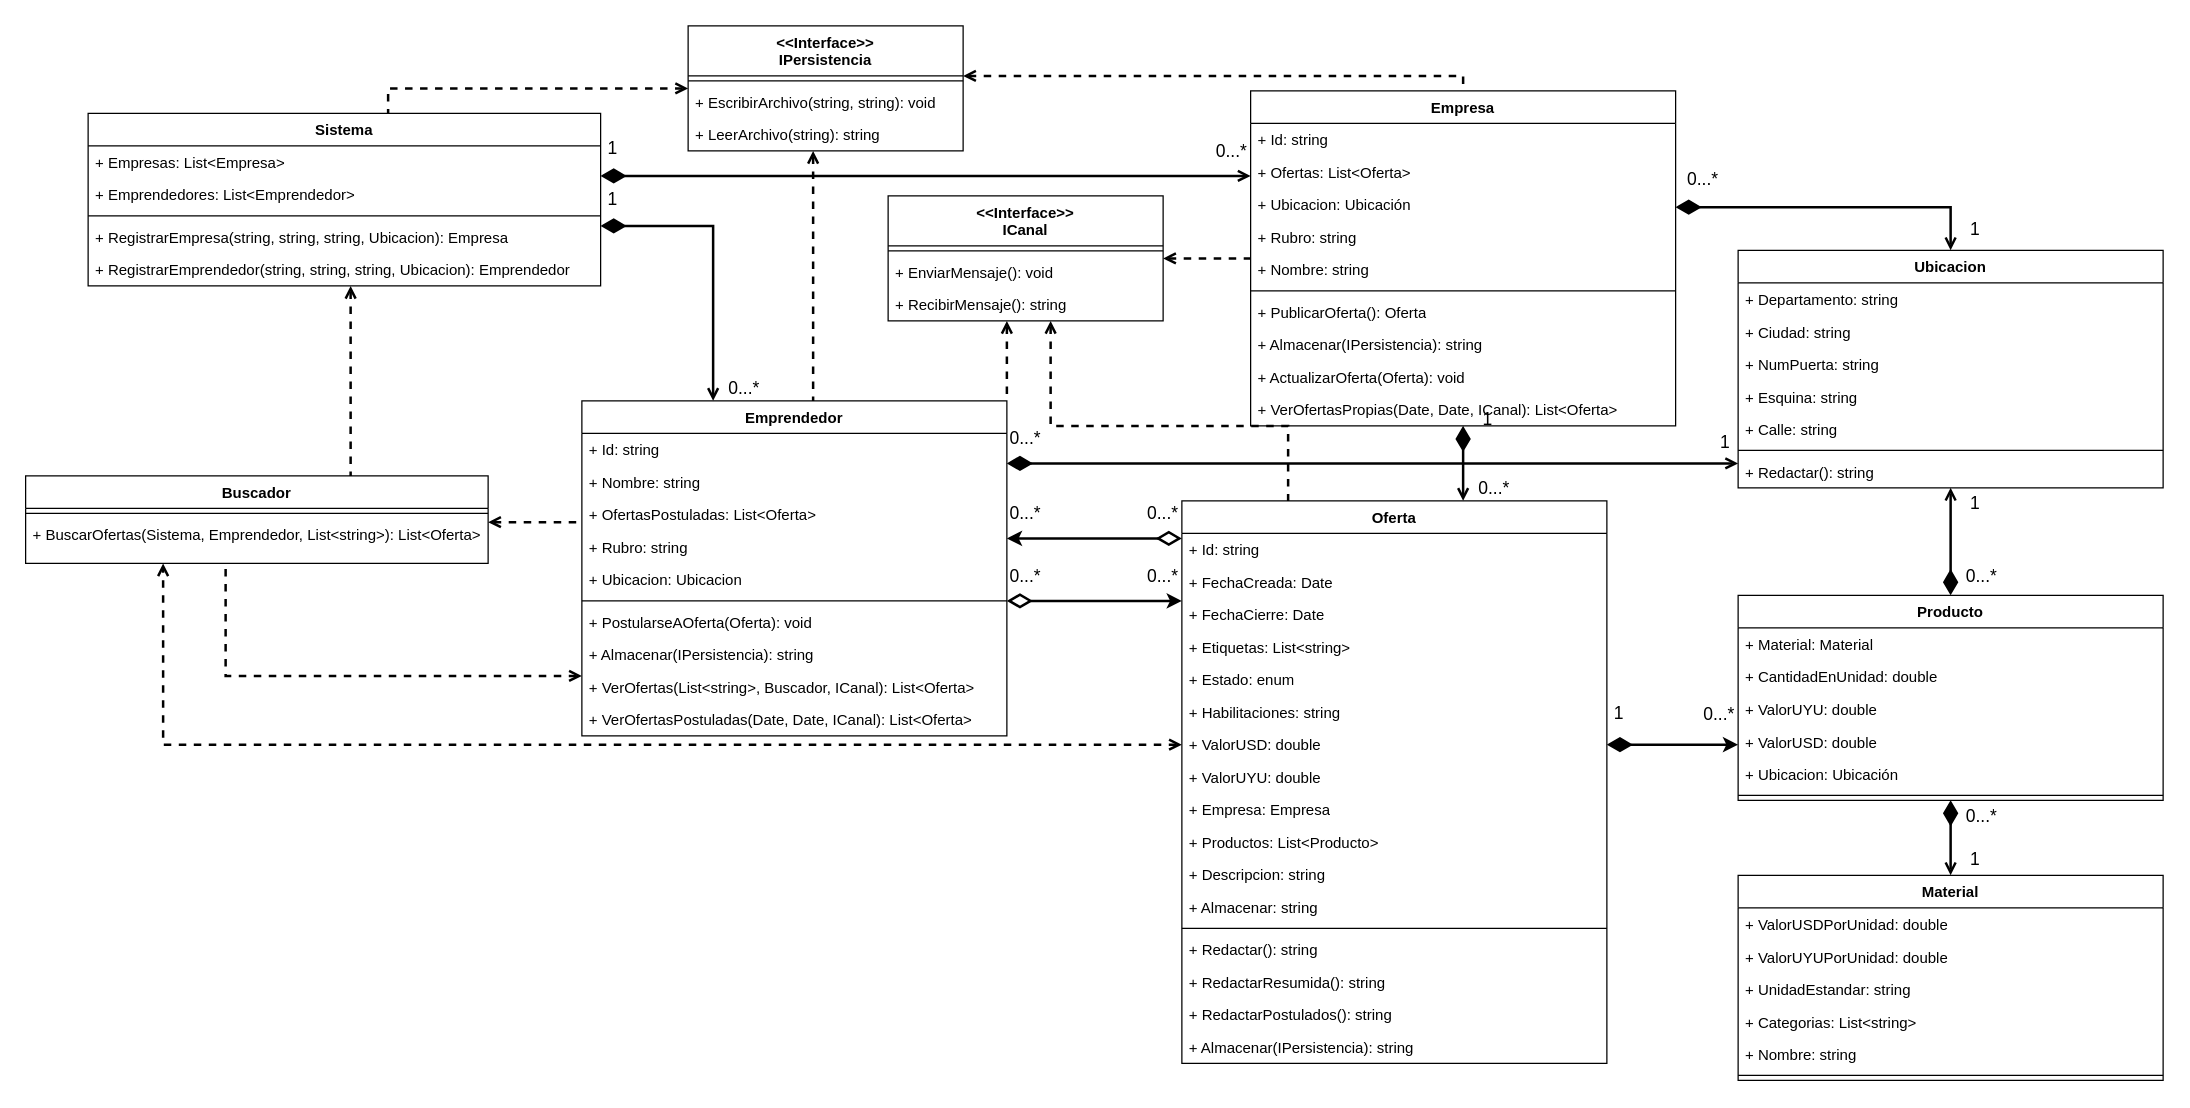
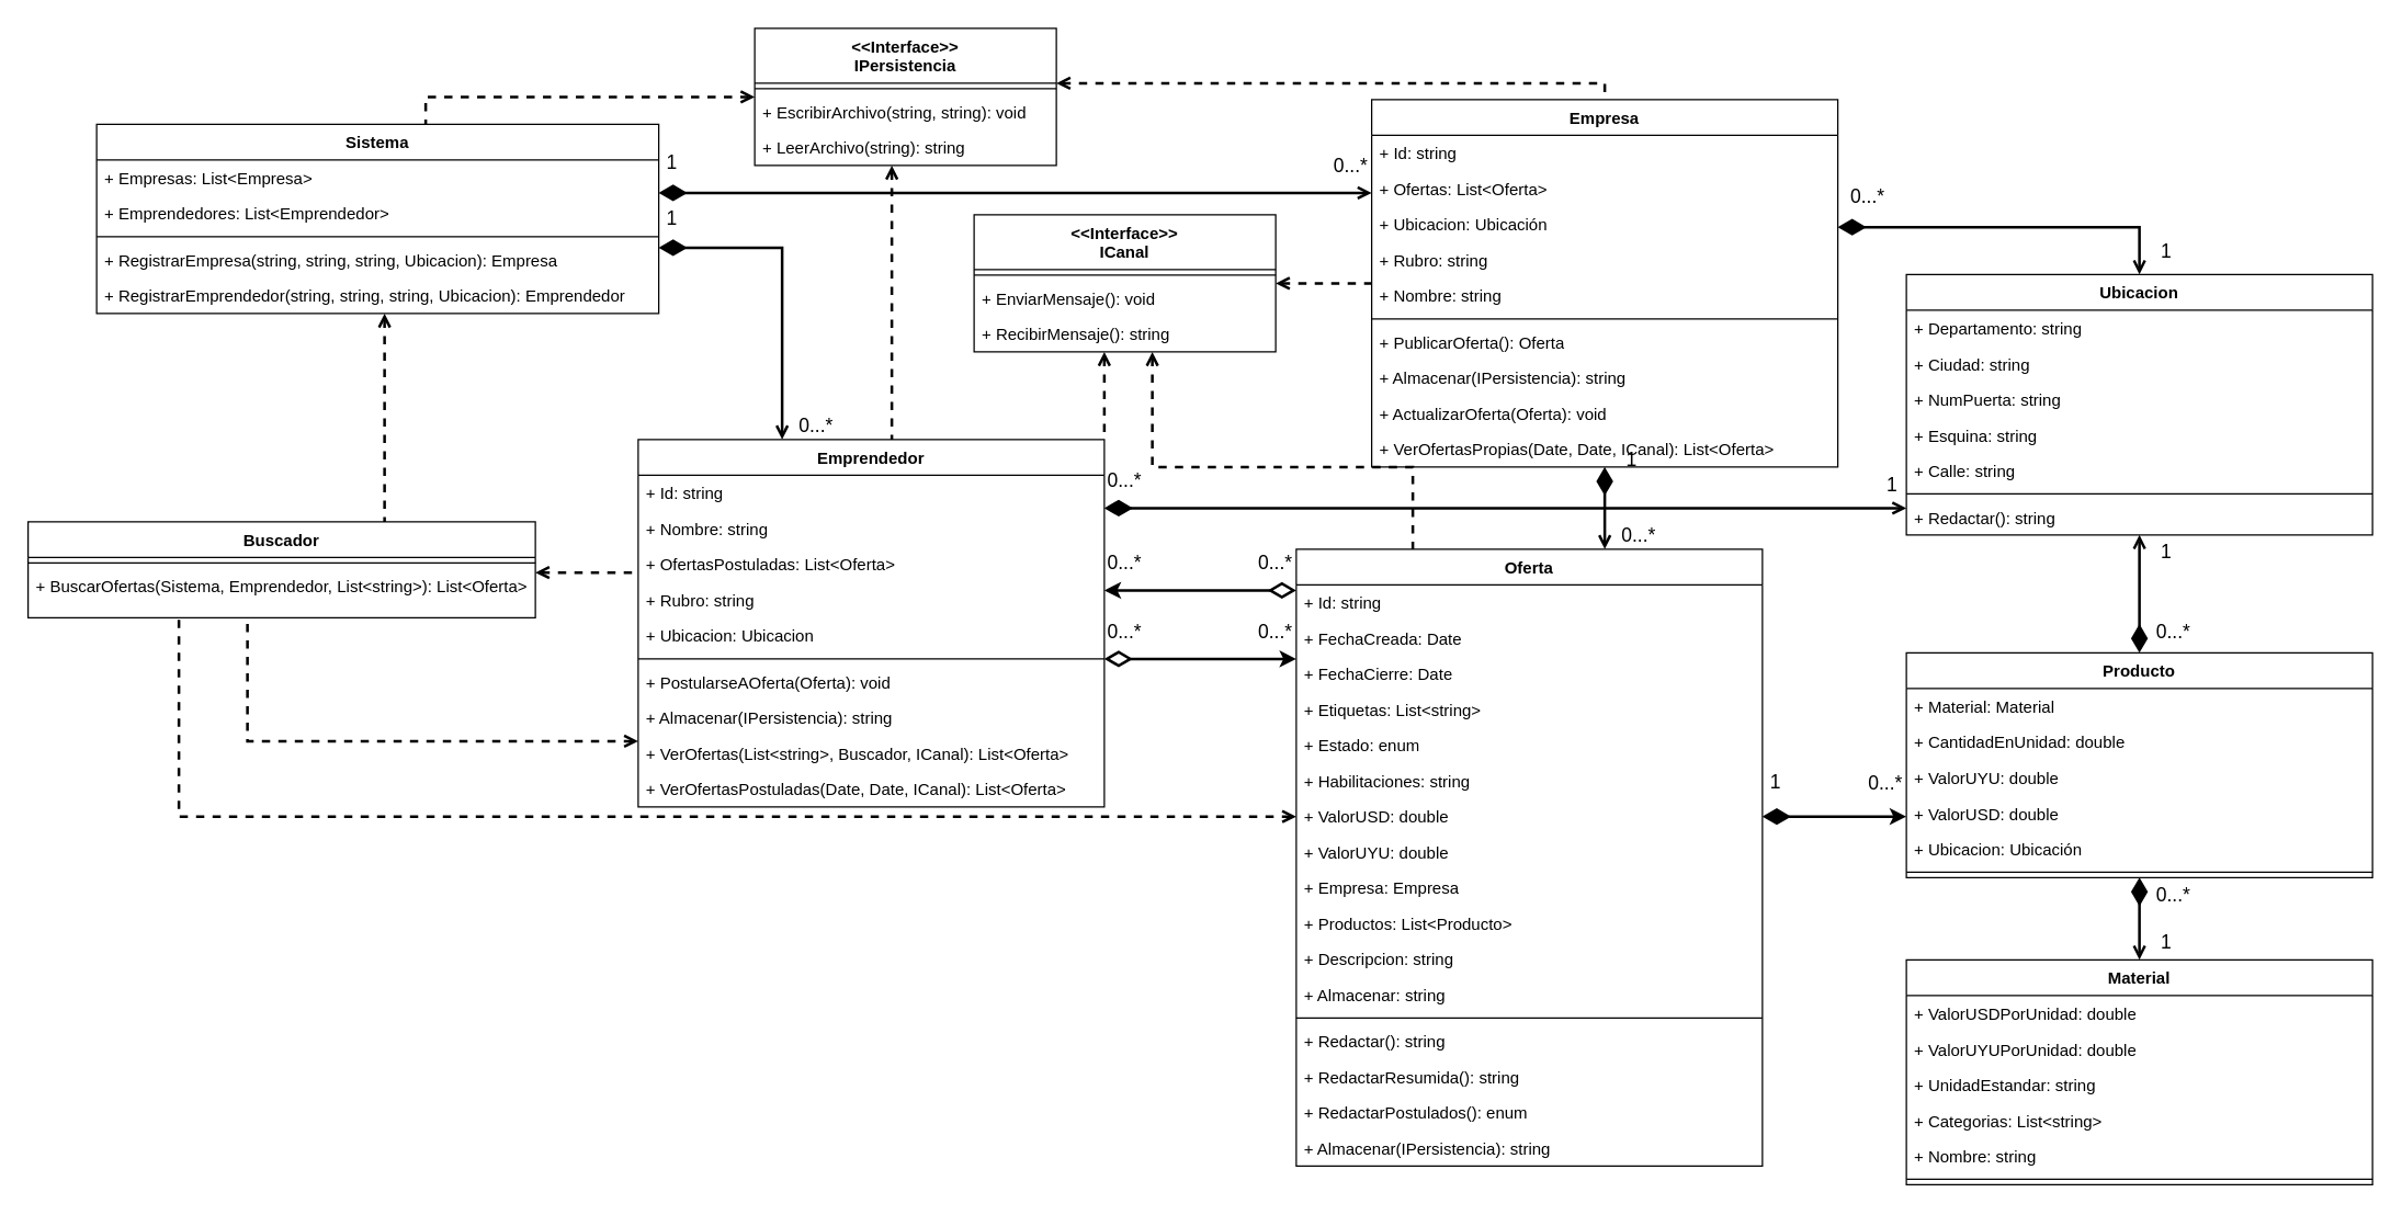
- <mxCell id="27" style="edgeStyle=orthogonalEdgeStyle;rounded=0;orthogonalLoop=1;jettySize=auto;html=1;fontFamily=Verdana;fontSize=10;endArrow=open;endFill=0;startArrow=open;startFill=0;dashed=1;strokeWidth=2;" parent="1" source="40" target="5" edge="1"><mxGeometry relative="1" as="geometry"><Array as="points"><mxPoint x="130" y="595" /></Array><mxPoint x="860" y="595" as="sourcePoint" /><mxPoint x="435" y="730" as="targetPoint" /></mxGeometry></mxCell>
+ <mxCell id="27" style="edgeStyle=orthogonalEdgeStyle;rounded=0;orthogonalLoop=1;jettySize=auto;html=1;fontFamily=Verdana;fontSize=10;endArrow=none;endFill=0;startArrow=open;startFill=0;dashed=1;strokeWidth=2;" parent="1" source="40" target="5" edge="1"><mxGeometry relative="1" as="geometry"><Array as="points"><mxPoint x="130" y="595" /></Array><mxPoint x="860" y="595" as="sourcePoint" /><mxPoint x="435" y="730" as="targetPoint" /></mxGeometry></mxCell>
- <mxCell id="56" value="+ RedactarPostulados(): string" style="text;html=1;strokeColor=none;fillColor=none;align=left;verticalAlign=top;spacingLeft=4;spacingRight=4;whiteSpace=wrap;overflow=hidden;rotatable=0;points=[[0,0.5],[1,0.5]];portConstraint=eastwest;" parent="40" vertex="1"><mxGeometry y="398" width="340" height="26" as="geometry" /></mxCell>
+ <mxCell id="56" value="+ RedactarPostulados(): enum" style="text;html=1;strokeColor=none;fillColor=none;align=left;verticalAlign=top;spacingLeft=4;spacingRight=4;whiteSpace=wrap;overflow=hidden;rotatable=0;points=[[0,0.5],[1,0.5]];portConstraint=eastwest;" parent="40" vertex="1"><mxGeometry y="398" width="340" height="26" as="geometry" /></mxCell>
